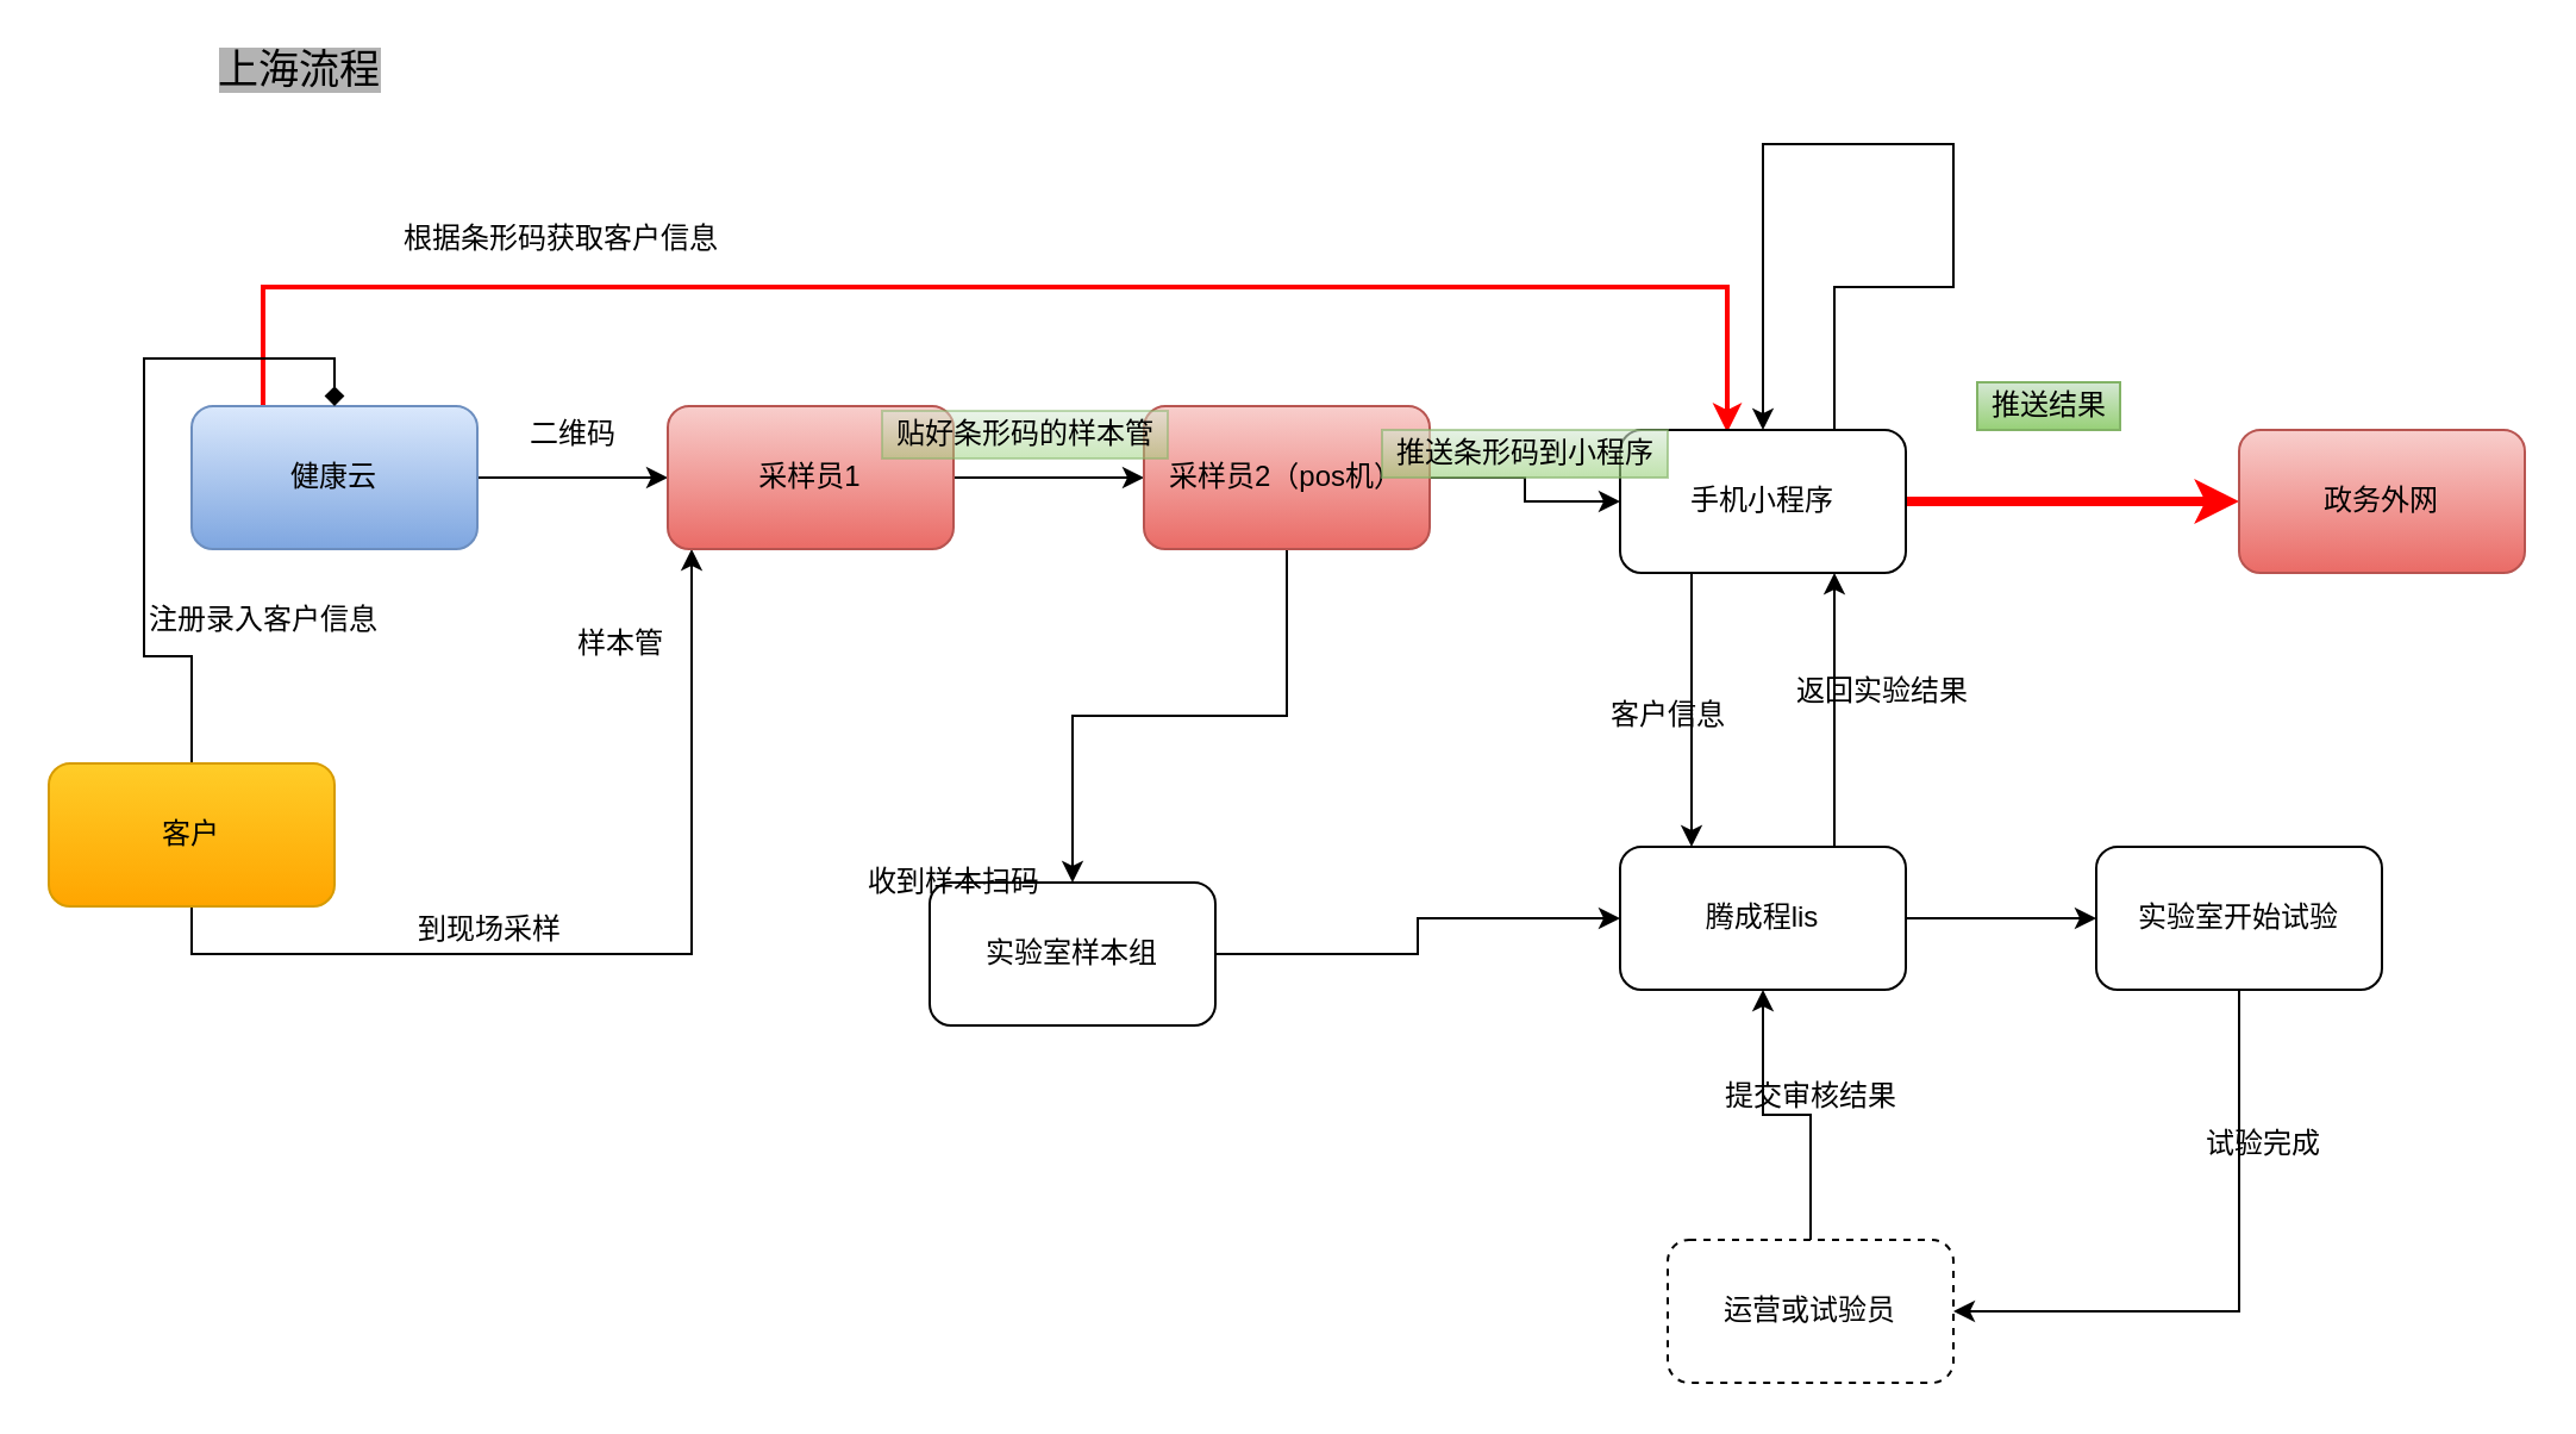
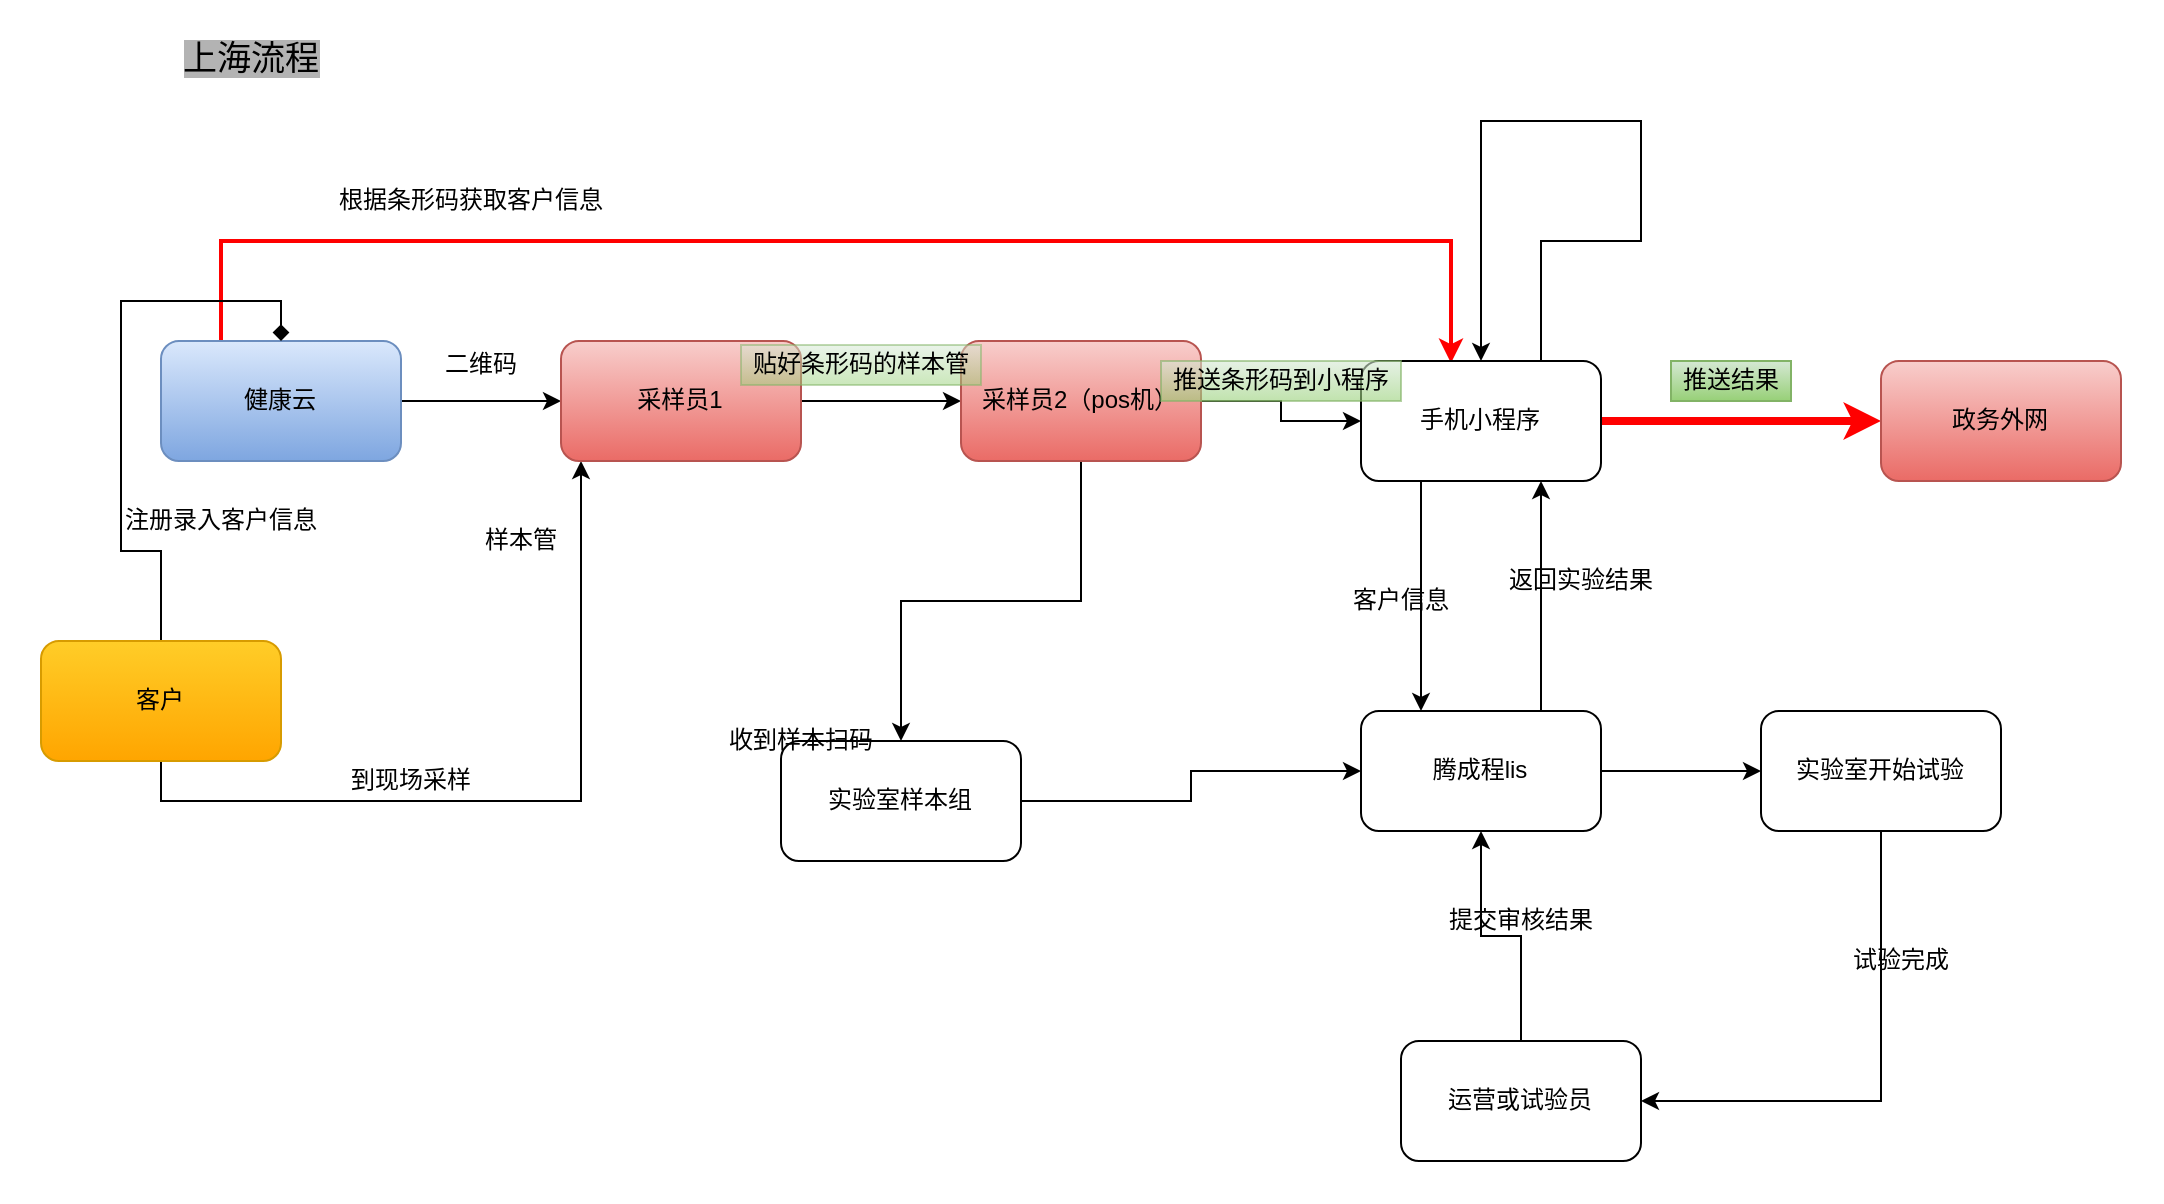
- <mxCell id="40" value="推送结果" style="text;html=1;align=center;verticalAlign=middle;resizable=0;points=[];autosize=1;gradientColor=#97d077;fillColor=#d5e8d4;strokeColor=#82b366;" vertex="1" parent="1"><mxGeometry x="830" y="160" width="60" height="20" as="geometry" /></mxCell>
+ <mxCell id="40" value="推送结果" style="text;html=1;align=center;verticalAlign=middle;resizable=0;points=[];autosize=1;gradientColor=#97d077;fillColor=#d5e8d4;strokeColor=#82b366;" vertex="1" parent="1"><mxGeometry x="835" y="180" width="60" height="20" as="geometry" /></mxCell>
- <mxCell id="22" value="运营或试验员" style="whiteSpace=wrap;html=1;rounded=1;dashed=1;" vertex="1" parent="1"><mxGeometry x="700" y="520" width="120" height="60" as="geometry" /></mxCell>
+ <mxCell id="22" value="运营或试验员" style="whiteSpace=wrap;html=1;rounded=1;" vertex="1" parent="1"><mxGeometry x="700" y="520" width="120" height="60" as="geometry" /></mxCell>
